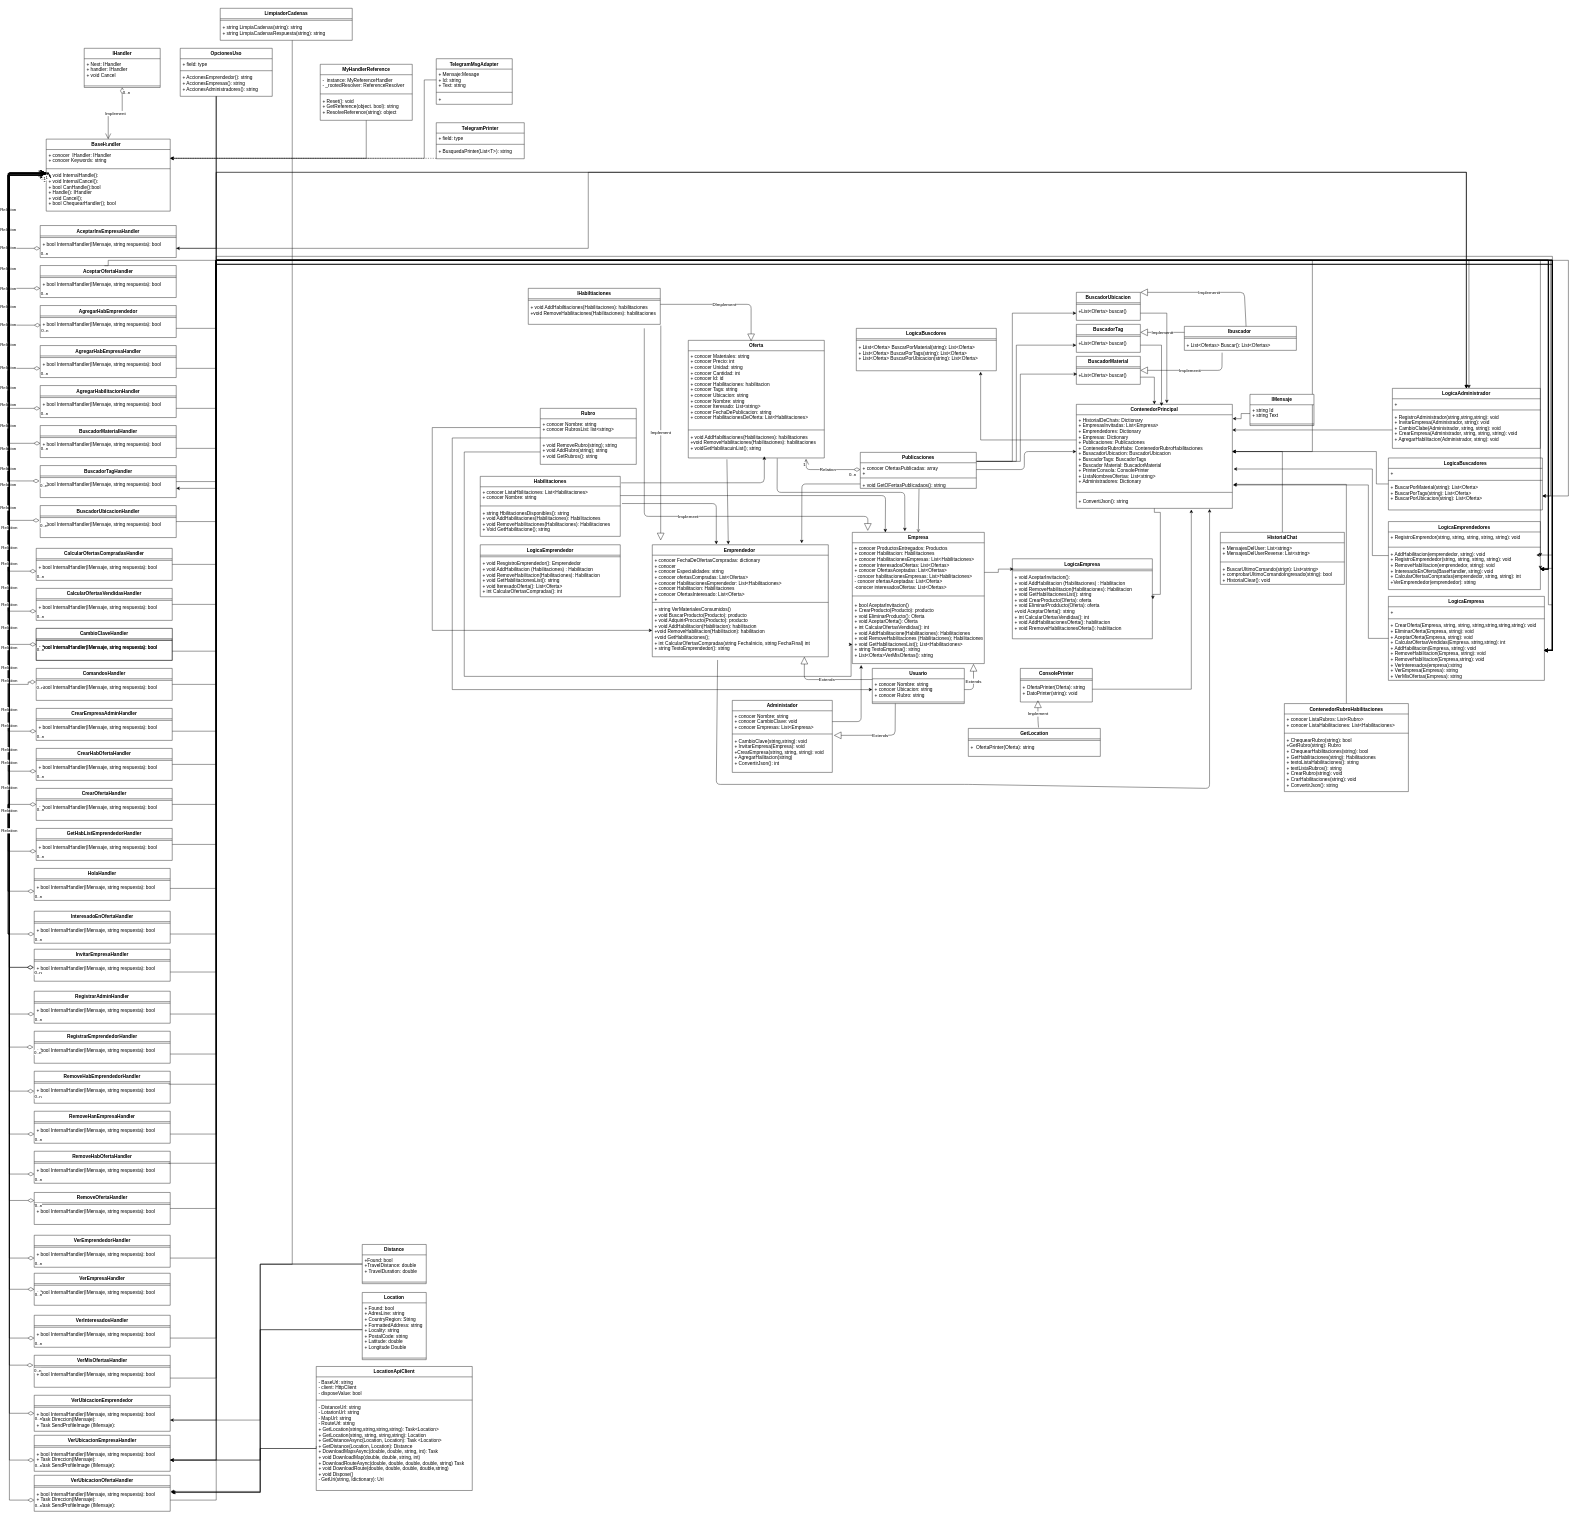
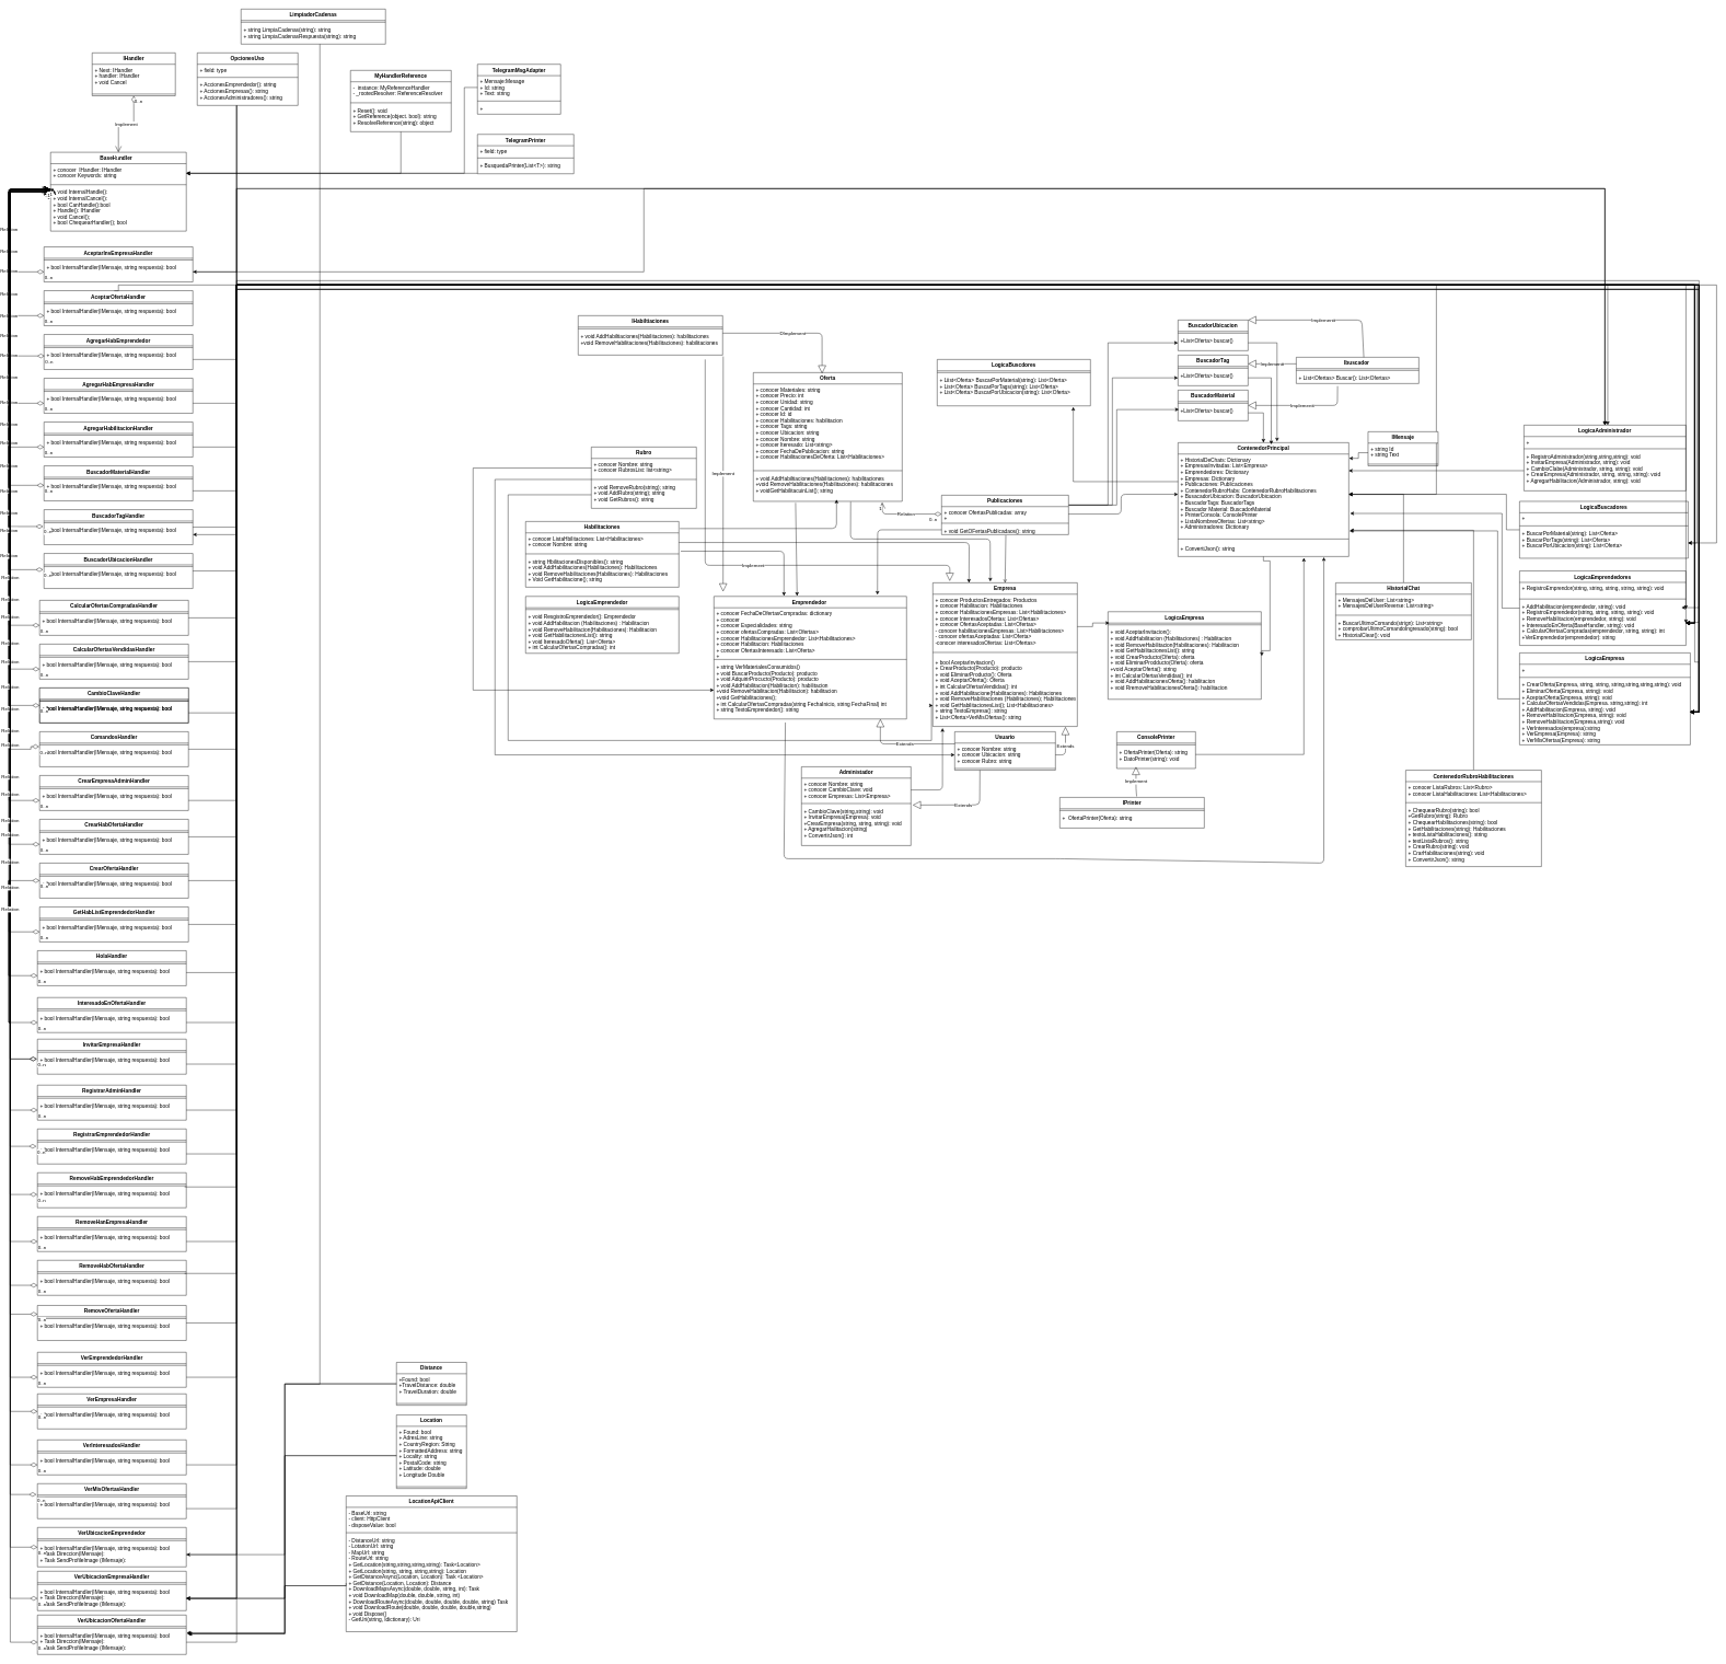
- <mxCell id="284" style="edgeStyle=orthogonalEdgeStyle;rounded=0;orthogonalLoop=1;jettySize=auto;html=1;entryX=1;entryY=0.5;entryDx=0;entryDy=0;dashed=1;" edge="1" parent="1" source="285" target="167"><mxGeometry relative="1" as="geometry"><Array as="points"><mxPoint x="930" y="395" /><mxPoint x="930" y="395" /></Array></mxGeometry></mxCell>
+ <mxCell id="284" style="edgeStyle=orthogonalEdgeStyle;rounded=0;orthogonalLoop=1;jettySize=auto;html=1;entryX=1;entryY=0.5;entryDx=0;entryDy=0;" edge="1" parent="1" source="285" target="167"><mxGeometry relative="1" as="geometry"><Array as="points"><mxPoint x="930" y="395" /><mxPoint x="930" y="395" /></Array></mxGeometry></mxCell>
- <mxCell id="51" value="GetLocation" style="swimlane;fontStyle=1;align=center;verticalAlign=top;childLayout=stackLayout;horizontal=1;startSize=26;horizontalStack=0;resizeParent=1;resizeParentMax=0;resizeLast=0;collapsible=1;marginBottom=0;" parent="1" vertex="1"><mxGeometry x="2420" y="1820" width="330" height="70" as="geometry" /></mxCell>
+ <mxCell id="51" value="IPrinter" style="swimlane;fontStyle=1;align=center;verticalAlign=top;childLayout=stackLayout;horizontal=1;startSize=26;horizontalStack=0;resizeParent=1;resizeParentMax=0;resizeLast=0;collapsible=1;marginBottom=0;" parent="1" vertex="1"><mxGeometry x="2420" y="1820" width="330" height="70" as="geometry" /></mxCell>
